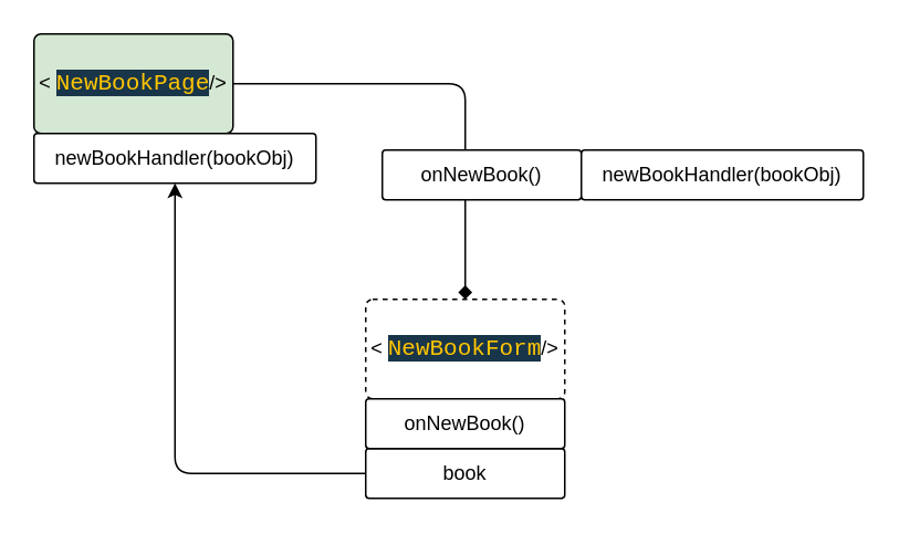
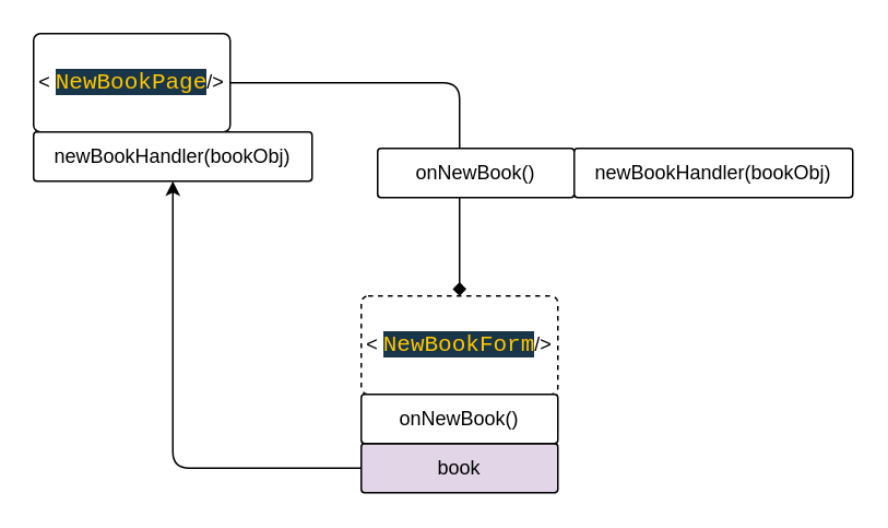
- <mxCell id="4" value="&amp;lt;&amp;nbsp;&lt;span style=&quot;color: rgb(255, 198, 0); background-color: rgb(25, 53, 73); font-family: &amp;quot;Cascadia code PL&amp;quot;, Menlo, Monaco, &amp;quot;Courier New&amp;quot;, monospace, Consolas, &amp;quot;Courier New&amp;quot;, monospace; font-size: 14px;&quot;&gt;NewBookPage&lt;/span&gt;&lt;span style=&quot;background-color: initial;&quot;&gt;/&amp;gt;&lt;/span&gt;" style="rounded=1;whiteSpace=wrap;html=1;arcSize=7;fillColor=#d5e8d4;" vertex="1" parent="1"><mxGeometry x="20" y="20" width="120" height="60" as="geometry" /></mxCell>
+ <mxCell id="4" value="&amp;lt;&amp;nbsp;&lt;span style=&quot;color: rgb(255, 198, 0); background-color: rgb(25, 53, 73); font-family: &amp;quot;Cascadia code PL&amp;quot;, Menlo, Monaco, &amp;quot;Courier New&amp;quot;, monospace, Consolas, &amp;quot;Courier New&amp;quot;, monospace; font-size: 14px;&quot;&gt;NewBookPage&lt;/span&gt;&lt;span style=&quot;background-color: initial;&quot;&gt;/&amp;gt;&lt;/span&gt;" style="rounded=1;whiteSpace=wrap;html=1;arcSize=7;" vertex="1" parent="1"><mxGeometry x="20" y="20" width="120" height="60" as="geometry" /></mxCell>
- <mxCell id="6" value="book" style="rounded=1;whiteSpace=wrap;html=1;arcSize=7;" vertex="1" parent="1"><mxGeometry x="220" y="270" width="120" height="30" as="geometry" /></mxCell>
+ <mxCell id="6" value="book" style="rounded=1;whiteSpace=wrap;html=1;arcSize=7;fillColor=#e1d5e7;" vertex="1" parent="1"><mxGeometry x="220" y="270" width="120" height="30" as="geometry" /></mxCell>
